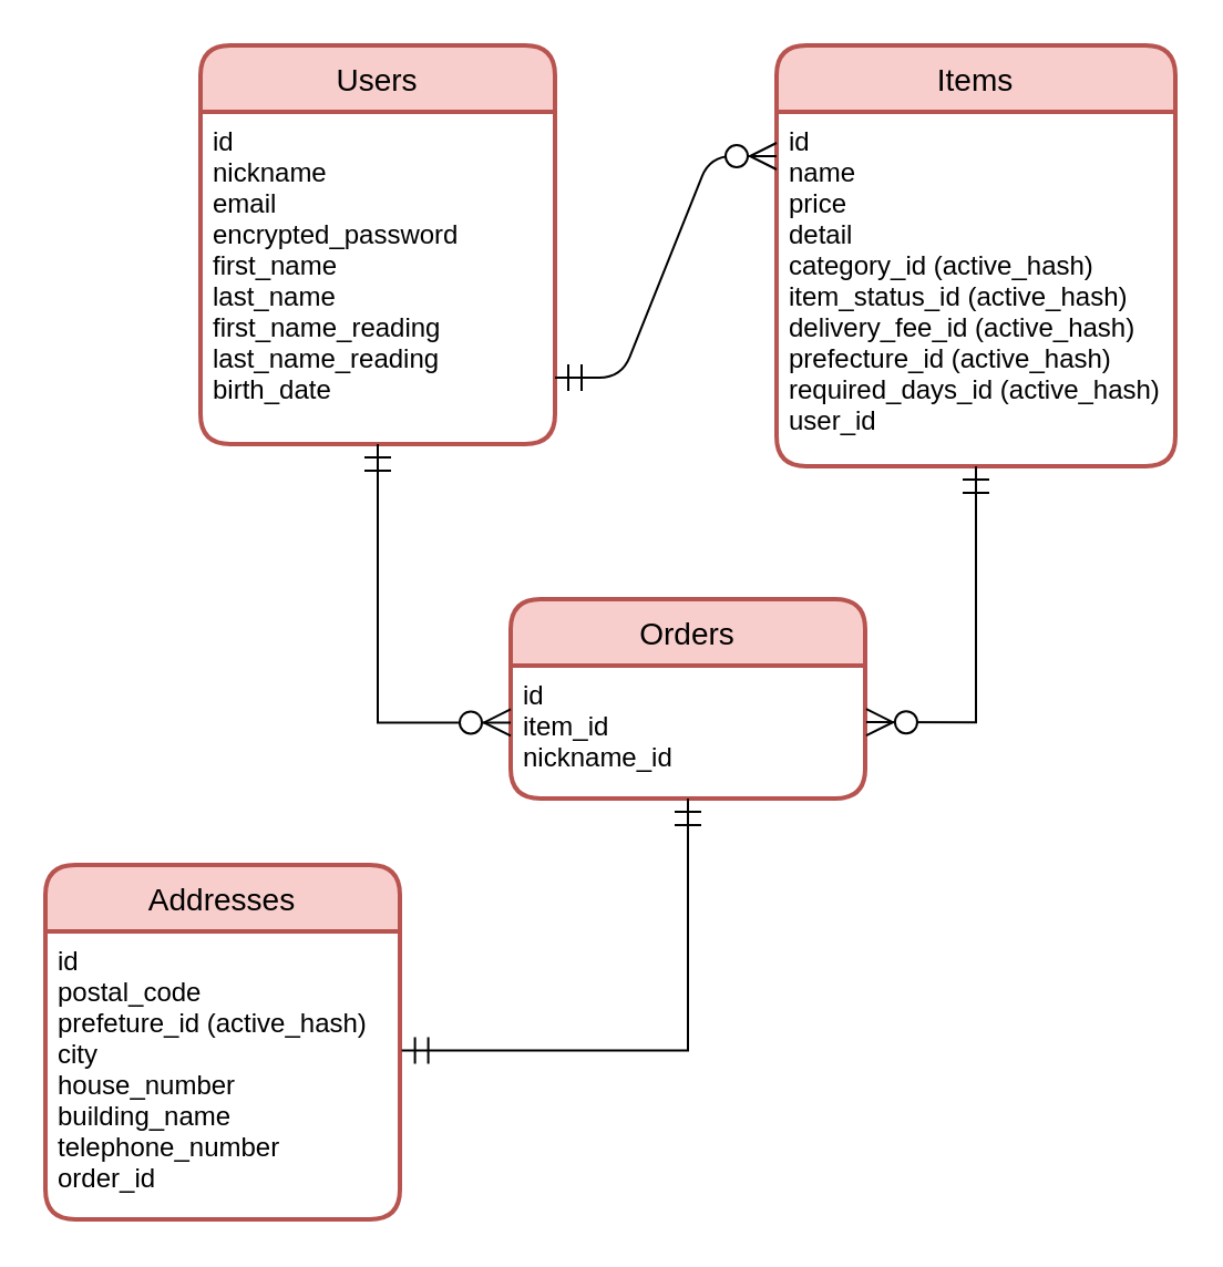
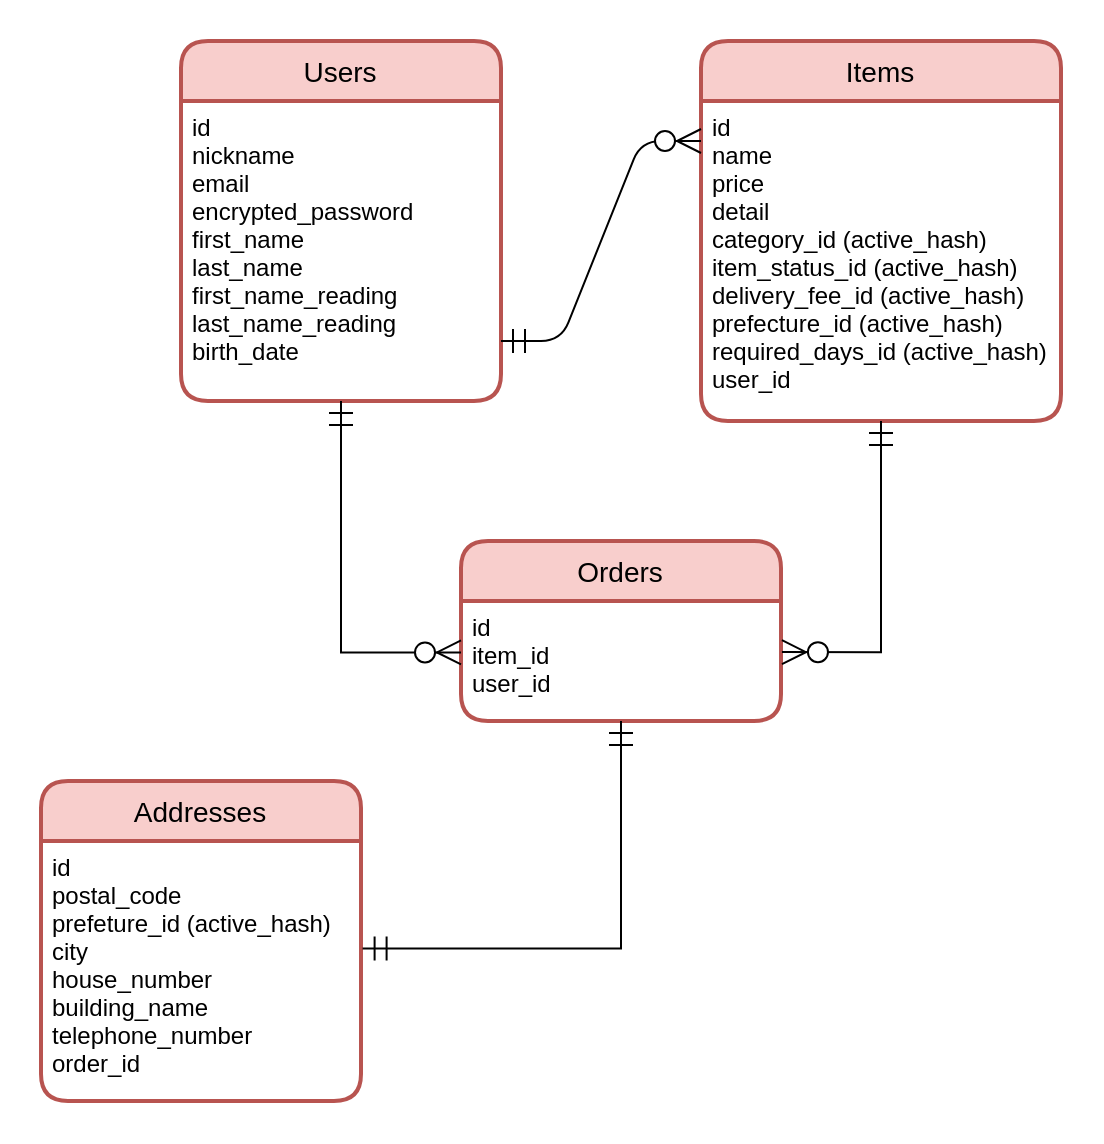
- <mxCell id="8" value="id&#10;item_id&#10;nickname_id" style="align=left;strokeColor=none;fillColor=none;spacingLeft=4;fontSize=12;verticalAlign=top;resizable=0;rotatable=0;part=1;" parent="7" vertex="1"><mxGeometry y="30" width="160" height="60" as="geometry" /></mxCell>
+ <mxCell id="8" value="id&#10;item_id&#10;user_id" style="align=left;strokeColor=none;fillColor=none;spacingLeft=4;fontSize=12;verticalAlign=top;resizable=0;rotatable=0;part=1;" parent="7" vertex="1"><mxGeometry y="30" width="160" height="60" as="geometry" /></mxCell>
